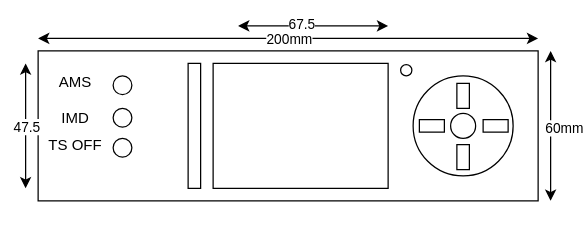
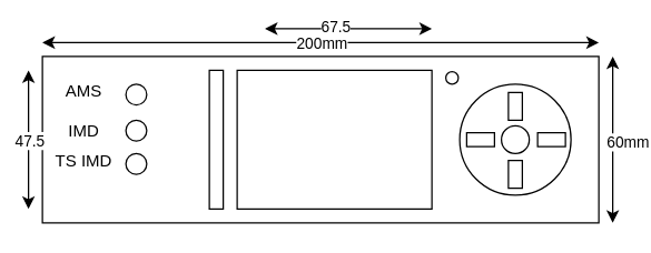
- <mxCell id="25" value="TS OFF" style="text;html=1;strokeColor=none;fillColor=none;align=center;verticalAlign=middle;whiteSpace=wrap;rounded=0;" vertex="1" parent="1"><mxGeometry x="30" y="101" width="60" height="30" as="geometry" /></mxCell>
+ <mxCell id="25" value="TS IMD" style="text;html=1;strokeColor=none;fillColor=none;align=center;verticalAlign=middle;whiteSpace=wrap;rounded=0;" vertex="1" parent="1"><mxGeometry x="30" y="101" width="60" height="30" as="geometry" /></mxCell>
